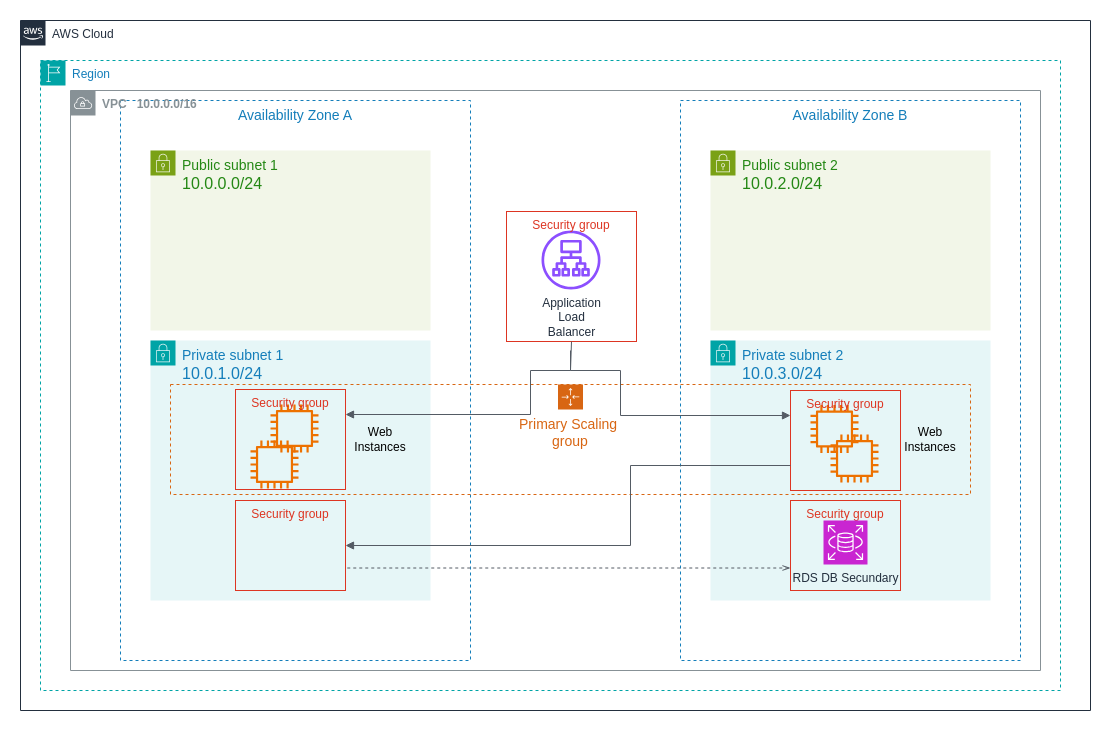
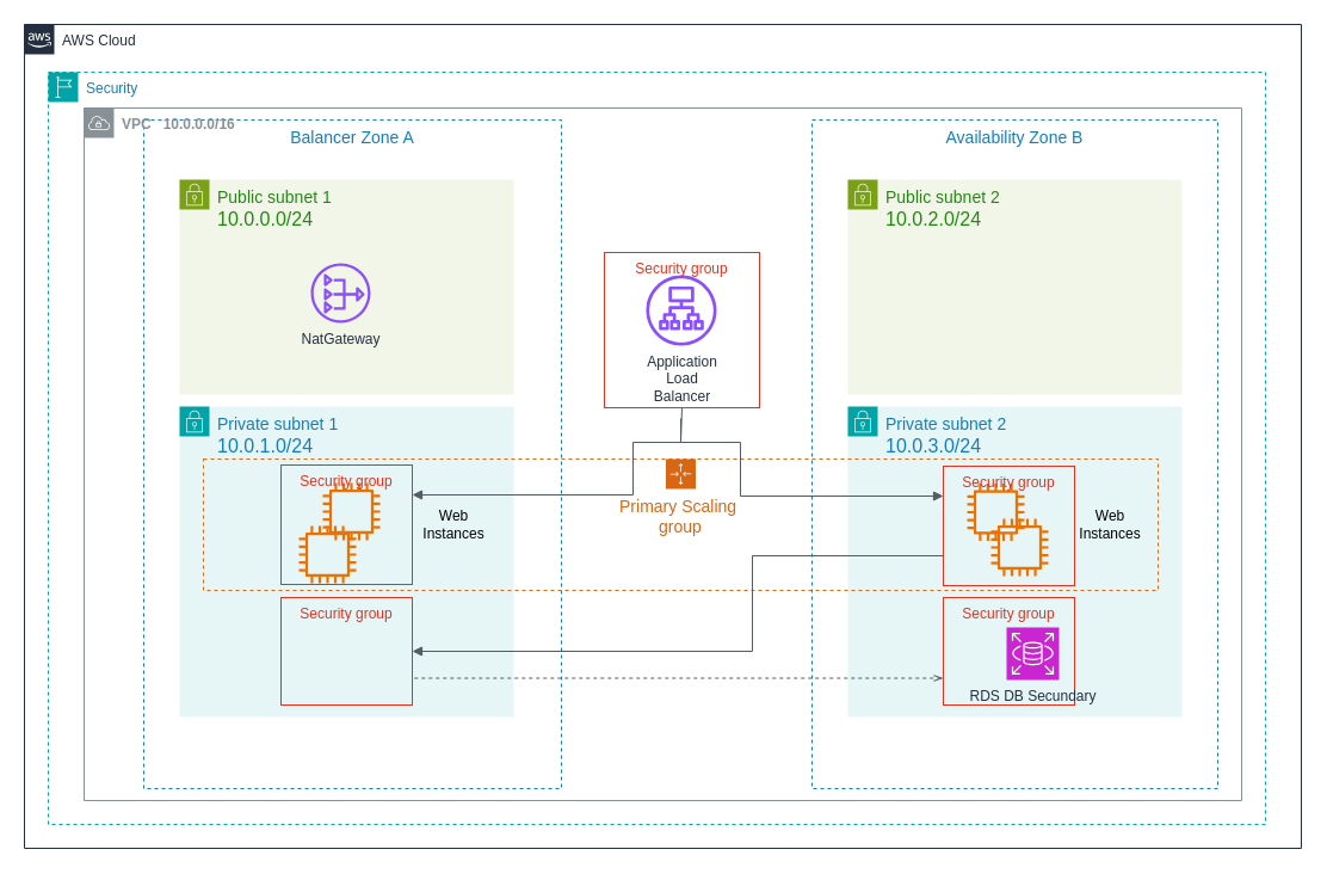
- <mxCell id="3" value="Region" style="points=[[0,0],[0.25,0],[0.5,0],[0.75,0],[1,0],[1,0.25],[1,0.5],[1,0.75],[1,1],[0.75,1],[0.5,1],[0.25,1],[0,1],[0,0.75],[0,0.5],[0,0.25]];outlineConnect=0;gradientColor=none;html=1;whiteSpace=wrap;fontSize=12;fontStyle=0;container=1;pointerEvents=0;collapsible=0;recursiveResize=0;shape=mxgraph.aws4.group;grIcon=mxgraph.aws4.group_region;strokeColor=#00A4A6;fillColor=none;verticalAlign=top;align=left;spacingLeft=30;fontColor=#147EBA;dashed=1;" vertex="1" parent="1"><mxGeometry x="40" y="60" width="1020" height="630" as="geometry" /></mxCell>
+ <mxCell id="3" value="Security" style="points=[[0,0],[0.25,0],[0.5,0],[0.75,0],[1,0],[1,0.25],[1,0.5],[1,0.75],[1,1],[0.75,1],[0.5,1],[0.25,1],[0,1],[0,0.75],[0,0.5],[0,0.25]];outlineConnect=0;gradientColor=none;html=1;whiteSpace=wrap;fontSize=12;fontStyle=0;container=1;pointerEvents=0;collapsible=0;recursiveResize=0;shape=mxgraph.aws4.group;grIcon=mxgraph.aws4.group_region;strokeColor=#00A4A6;fillColor=none;verticalAlign=top;align=left;spacingLeft=30;fontColor=#147EBA;dashed=1;" vertex="1" parent="1"><mxGeometry x="40" y="60" width="1020" height="630" as="geometry" /></mxCell>
- <mxCell id="4" value="&lt;font style=&quot;font-size: 14px;&quot;&gt;Availability Zone A&lt;/font&gt;" style="fillColor=none;strokeColor=#147EBA;dashed=1;verticalAlign=top;fontStyle=0;fontColor=#147EBA;whiteSpace=wrap;html=1;" vertex="1" parent="3"><mxGeometry x="80" y="40" width="350" height="560" as="geometry" /></mxCell>
+ <mxCell id="4" value="&lt;font style=&quot;font-size: 14px;&quot;&gt;Balancer Zone A&lt;/font&gt;" style="fillColor=none;strokeColor=#147EBA;dashed=1;verticalAlign=top;fontStyle=0;fontColor=#147EBA;whiteSpace=wrap;html=1;" vertex="1" parent="3"><mxGeometry x="80" y="40" width="350" height="560" as="geometry" /></mxCell>
+ <mxCell id="8" value="NatGateway" style="sketch=0;outlineConnect=0;fontColor=#232F3E;gradientColor=none;fillColor=#8C4FFF;strokeColor=none;dashed=0;verticalLabelPosition=bottom;verticalAlign=top;align=center;html=1;fontSize=12;fontStyle=0;aspect=fixed;pointerEvents=1;shape=mxgraph.aws4.nat_gateway;" vertex="1" parent="3"><mxGeometry x="220" y="160" width="50" height="50" as="geometry" /></mxCell>
- <mxCell id="22" value="RDS DB Secundary" style="sketch=0;points=[[0,0,0],[0.25,0,0],[0.5,0,0],[0.75,0,0],[1,0,0],[0,1,0],[0.25,1,0],[0.5,1,0],[0.75,1,0],[1,1,0],[0,0.25,0],[0,0.5,0],[0,0.75,0],[1,0.25,0],[1,0.5,0],[1,0.75,0]];outlineConnect=0;fontColor=#232F3E;fillColor=#C925D1;strokeColor=#ffffff;dashed=0;verticalLabelPosition=bottom;verticalAlign=top;align=center;html=1;fontSize=12;fontStyle=0;aspect=fixed;shape=mxgraph.aws4.resourceIcon;resIcon=mxgraph.aws4.rds;" vertex="1" parent="3"><mxGeometry x="783" y="460" width="44" height="44" as="geometry" /></mxCell>
+ <mxCell id="22" value="RDS DB Secundary" style="sketch=0;points=[[0,0,0],[0.25,0,0],[0.5,0,0],[0.75,0,0],[1,0,0],[0,1,0],[0.25,1,0],[0.5,1,0],[0.75,1,0],[1,1,0],[0,0.25,0],[0,0.5,0],[0,0.75,0],[1,0.25,0],[1,0.5,0],[1,0.75,0]];outlineConnect=0;fontColor=#232F3E;fillColor=#C925D1;strokeColor=#ffffff;dashed=0;verticalLabelPosition=bottom;verticalAlign=top;align=center;html=1;fontSize=12;fontStyle=0;aspect=fixed;shape=mxgraph.aws4.resourceIcon;resIcon=mxgraph.aws4.rds;" vertex="1" parent="3"><mxGeometry x="803" y="465" width="44" height="44" as="geometry" /></mxCell>
